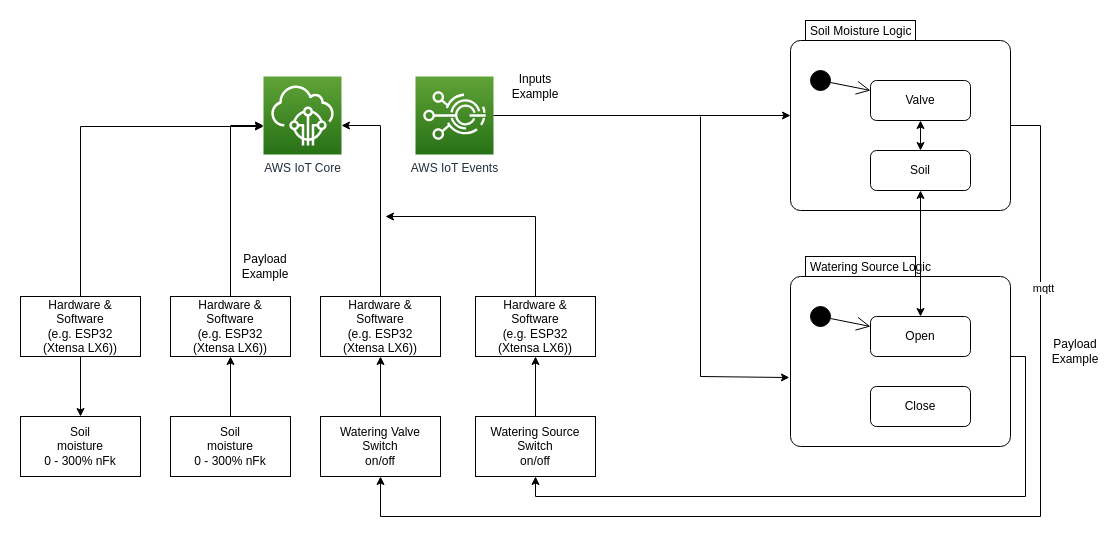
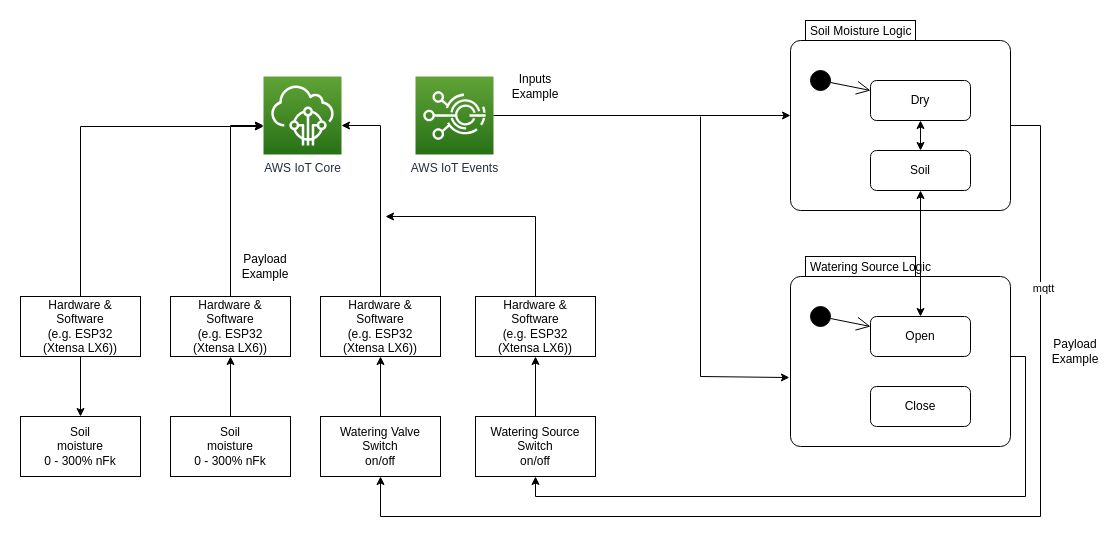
- <mxCell id="24" value="Valve" style="strokeColor=inherit;fillColor=inherit;gradientColor=inherit;shape=rect;html=1;rounded=1;whiteSpace=wrap;align=center;" parent="22" vertex="1"><mxGeometry x="80" y="60" width="100" height="40" as="geometry" /></mxCell>
+ <mxCell id="24" value="Dry" style="strokeColor=inherit;fillColor=inherit;gradientColor=inherit;shape=rect;html=1;rounded=1;whiteSpace=wrap;align=center;" parent="22" vertex="1"><mxGeometry x="80" y="60" width="100" height="40" as="geometry" /></mxCell>
